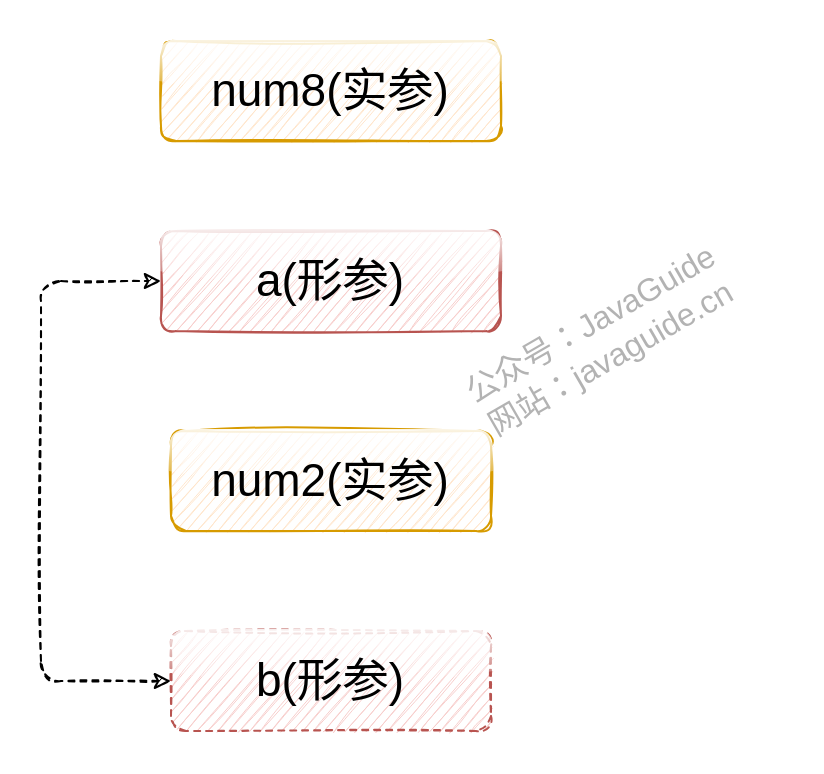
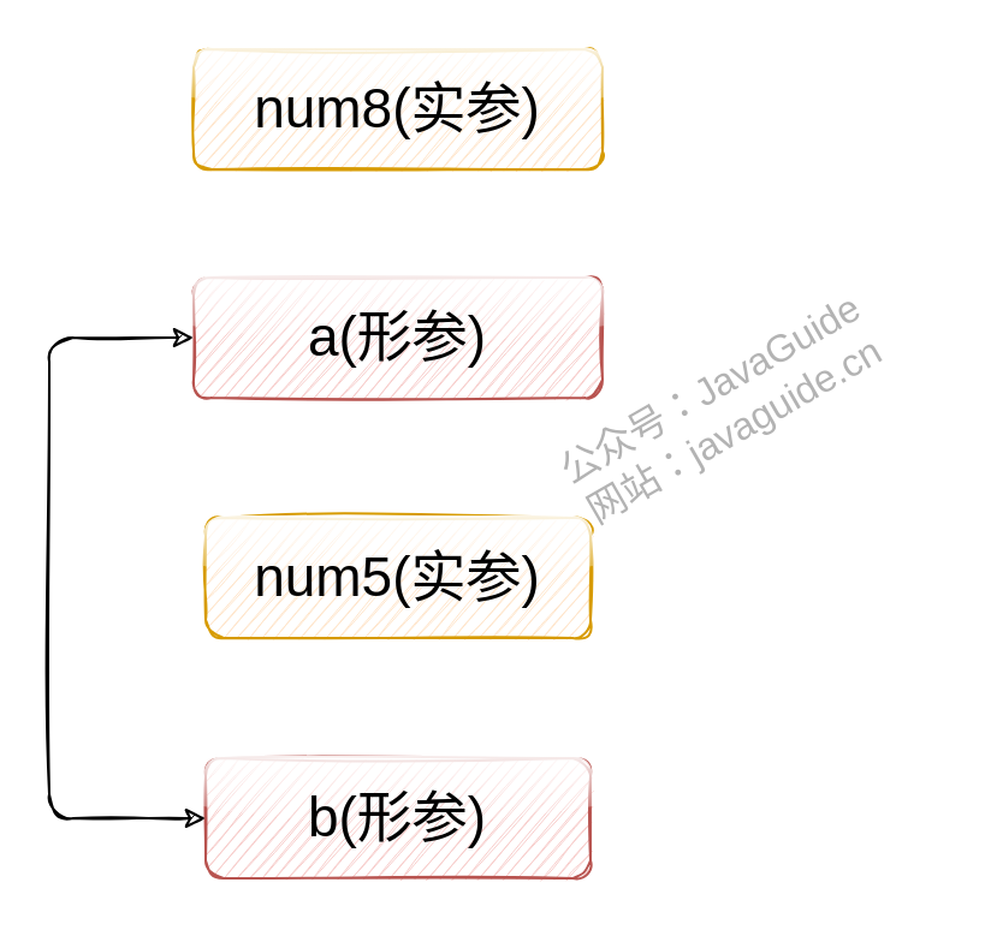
- <mxCell id="2" value="&lt;font style=&quot;font-size: 23px&quot;&gt;num2(实参)&lt;/font&gt;" style="rounded=1;whiteSpace=wrap;html=1;glass=1;shadow=0;sketch=1;fillColor=#ffe6cc;strokeColor=#d79b00;" parent="1" vertex="1"><mxGeometry x="85" y="215" width="160" height="50" as="geometry" /></mxCell>
+ <mxCell id="2" value="&lt;font style=&quot;font-size: 23px&quot;&gt;num5(实参)&lt;/font&gt;" style="rounded=1;whiteSpace=wrap;html=1;glass=1;shadow=0;sketch=1;fillColor=#ffe6cc;strokeColor=#d79b00;" parent="1" vertex="1"><mxGeometry x="85" y="215" width="160" height="50" as="geometry" /></mxCell>
- <mxCell id="6" value="" style="endArrow=classic;startArrow=classic;html=1;entryX=0;entryY=0.5;entryDx=0;entryDy=0;exitX=0;exitY=0.5;exitDx=0;exitDy=0;edgeStyle=orthogonalEdgeStyle;sketch=1;shadow=0;dashed=1;" parent="1" source="4" target="5" edge="1"><mxGeometry width="50" height="50" relative="1" as="geometry"><mxPoint x="30" y="195" as="sourcePoint" /><mxPoint x="80" y="145" as="targetPoint" /><Array as="points"><mxPoint x="20" y="340" /><mxPoint x="20" y="140" /></Array></mxGeometry></mxCell>
+ <mxCell id="6" value="" style="endArrow=classic;startArrow=classic;html=1;entryX=0;entryY=0.5;entryDx=0;entryDy=0;exitX=0;exitY=0.5;exitDx=0;exitDy=0;edgeStyle=orthogonalEdgeStyle;sketch=1;shadow=0;" parent="1" source="4" target="5" edge="1"><mxGeometry width="50" height="50" relative="1" as="geometry"><mxPoint x="30" y="195" as="sourcePoint" /><mxPoint x="80" y="145" as="targetPoint" /><Array as="points"><mxPoint x="20" y="340" /><mxPoint x="20" y="140" /></Array></mxGeometry></mxCell>
- <mxCell id="4" value="&lt;span style=&quot;font-size: 23px&quot;&gt;b(形参)&lt;/span&gt;" style="rounded=1;whiteSpace=wrap;html=1;glass=1;shadow=0;sketch=1;fillColor=#f8cecc;strokeColor=#b85450;dashed=1;" parent="1" vertex="1"><mxGeometry x="85" y="315" width="160" height="50" as="geometry" /></mxCell>
+ <mxCell id="4" value="&lt;span style=&quot;font-size: 23px&quot;&gt;b(形参)&lt;/span&gt;" style="rounded=1;whiteSpace=wrap;html=1;glass=1;shadow=0;sketch=1;fillColor=#f8cecc;strokeColor=#b85450;" parent="1" vertex="1"><mxGeometry x="85" y="315" width="160" height="50" as="geometry" /></mxCell>
